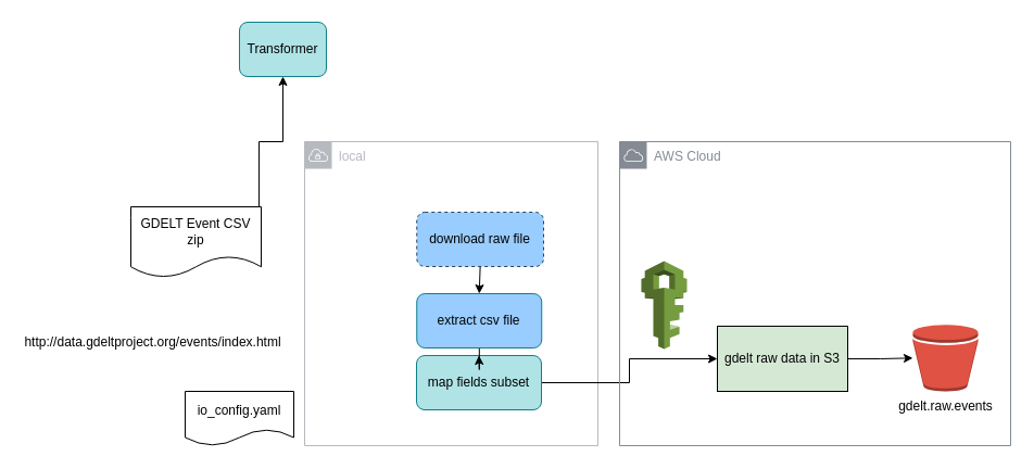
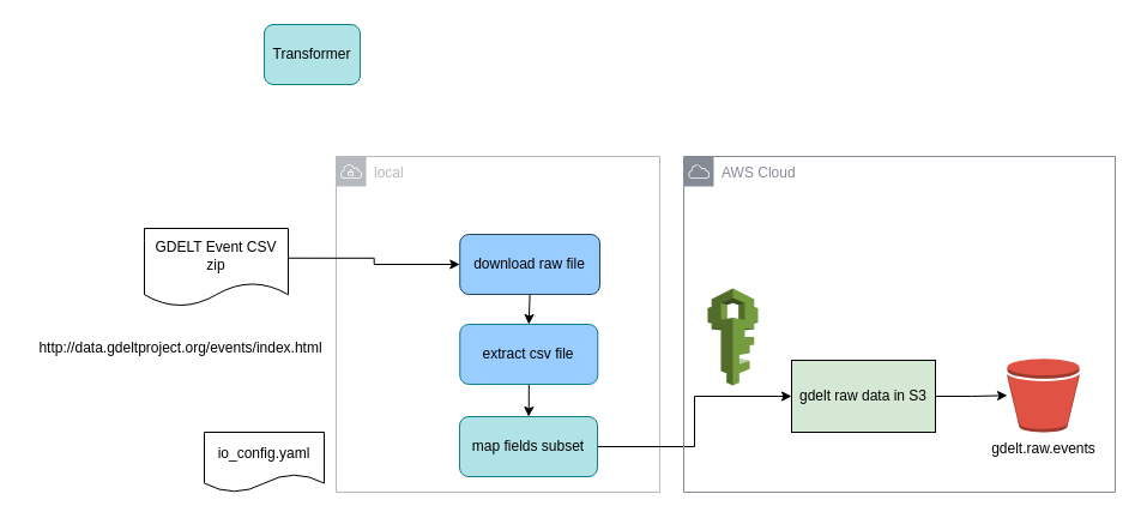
- <mxCell id="3" value="" style="edgeStyle=orthogonalEdgeStyle;rounded=0;orthogonalLoop=1;jettySize=auto;html=1;exitX=0.983;exitY=0.381;exitDx=0;exitDy=0;exitPerimeter=0;" edge="1" parent="1" source="14" target="11"><mxGeometry relative="1" as="geometry" /></mxCell>
+ <mxCell id="3" value="" style="edgeStyle=orthogonalEdgeStyle;rounded=0;orthogonalLoop=1;jettySize=auto;html=1;entryX=0;entryY=0.5;entryDx=0;entryDy=0;exitX=0.983;exitY=0.381;exitDx=0;exitDy=0;exitPerimeter=0;" edge="1" parent="1" source="14" target="12"><mxGeometry relative="1" as="geometry" /></mxCell>
- <mxCell id="12" value="download raw file" style="rounded=1;whiteSpace=wrap;html=1;fillColor=#99CCFF;strokeColor=#23445d;dashed=1;" vertex="1" parent="1"><mxGeometry x="383.25" y="195" width="116.75" height="50" as="geometry" /></mxCell>
+ <mxCell id="12" value="download raw file" style="rounded=1;whiteSpace=wrap;html=1;fillColor=#99CCFF;strokeColor=#23445d;" vertex="1" parent="1"><mxGeometry x="383.25" y="195" width="116.75" height="50" as="geometry" /></mxCell>
- <mxCell id="15" value="http://data.gdeltproject.org/events/index.html" style="text;html=1;align=center;verticalAlign=middle;resizable=0;points=[];autosize=1;strokeColor=none;fillColor=none;" vertex="1" parent="1"><mxGeometry x="10" y="300" width="260" height="30" as="geometry" /></mxCell>
+ <mxCell id="15" value="http://data.gdeltproject.org/events/index.html" style="text;html=1;align=center;verticalAlign=middle;resizable=0;points=[];autosize=1;strokeColor=none;fillColor=none;" vertex="1" parent="1"><mxGeometry x="20" y="275" width="260" height="30" as="geometry" /></mxCell>
- <mxCell id="13" value="map fields subset" style="rounded=1;whiteSpace=wrap;html=1;fillColor=#b0e3e6;strokeColor=#0e8088;" vertex="1" parent="1"><mxGeometry x="383" y="327" width="115" height="50" as="geometry" /></mxCell>
+ <mxCell id="13" value="map fields subset" style="rounded=1;whiteSpace=wrap;html=1;fillColor=#b0e3e6;strokeColor=#0e8088;" vertex="1" parent="1"><mxGeometry x="383" y="347" width="115" height="50" as="geometry" /></mxCell>
